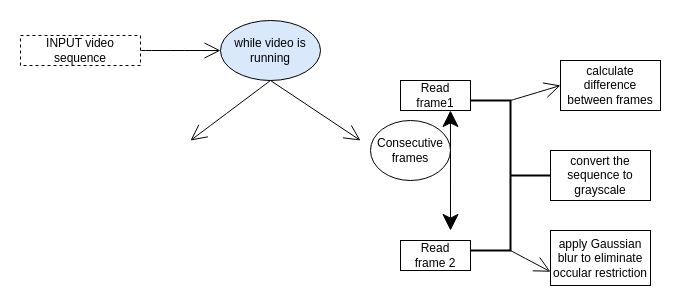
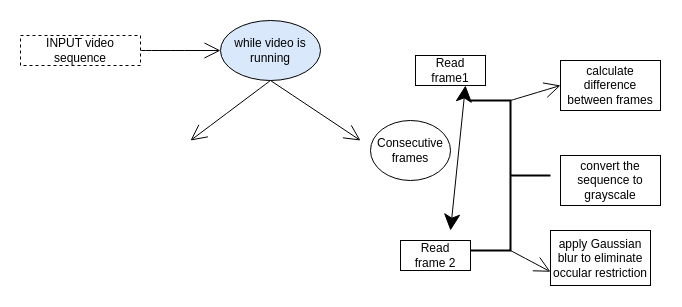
- <mxCell id="4" value="Read frame1" style="rounded=0;whiteSpace=wrap;html=1;hachureGap=4;pointerEvents=0;" vertex="1" parent="1"><mxGeometry x="400" y="80" width="70" height="30" as="geometry" /></mxCell>
+ <mxCell id="4" value="Read frame1" style="rounded=0;whiteSpace=wrap;html=1;hachureGap=4;pointerEvents=0;" vertex="1" parent="1"><mxGeometry x="415" y="55" width="70" height="30" as="geometry" /></mxCell>
- <mxCell id="15" value="convert the sequence to grayscale" style="rounded=0;whiteSpace=wrap;html=1;hachureGap=4;pointerEvents=0;" vertex="1" parent="1"><mxGeometry x="550" y="150" width="100" height="50" as="geometry" /></mxCell>
+ <mxCell id="15" value="convert the sequence to grayscale" style="rounded=0;whiteSpace=wrap;html=1;hachureGap=4;pointerEvents=0;" vertex="1" parent="1"><mxGeometry x="560" y="155" width="100" height="50" as="geometry" /></mxCell>
